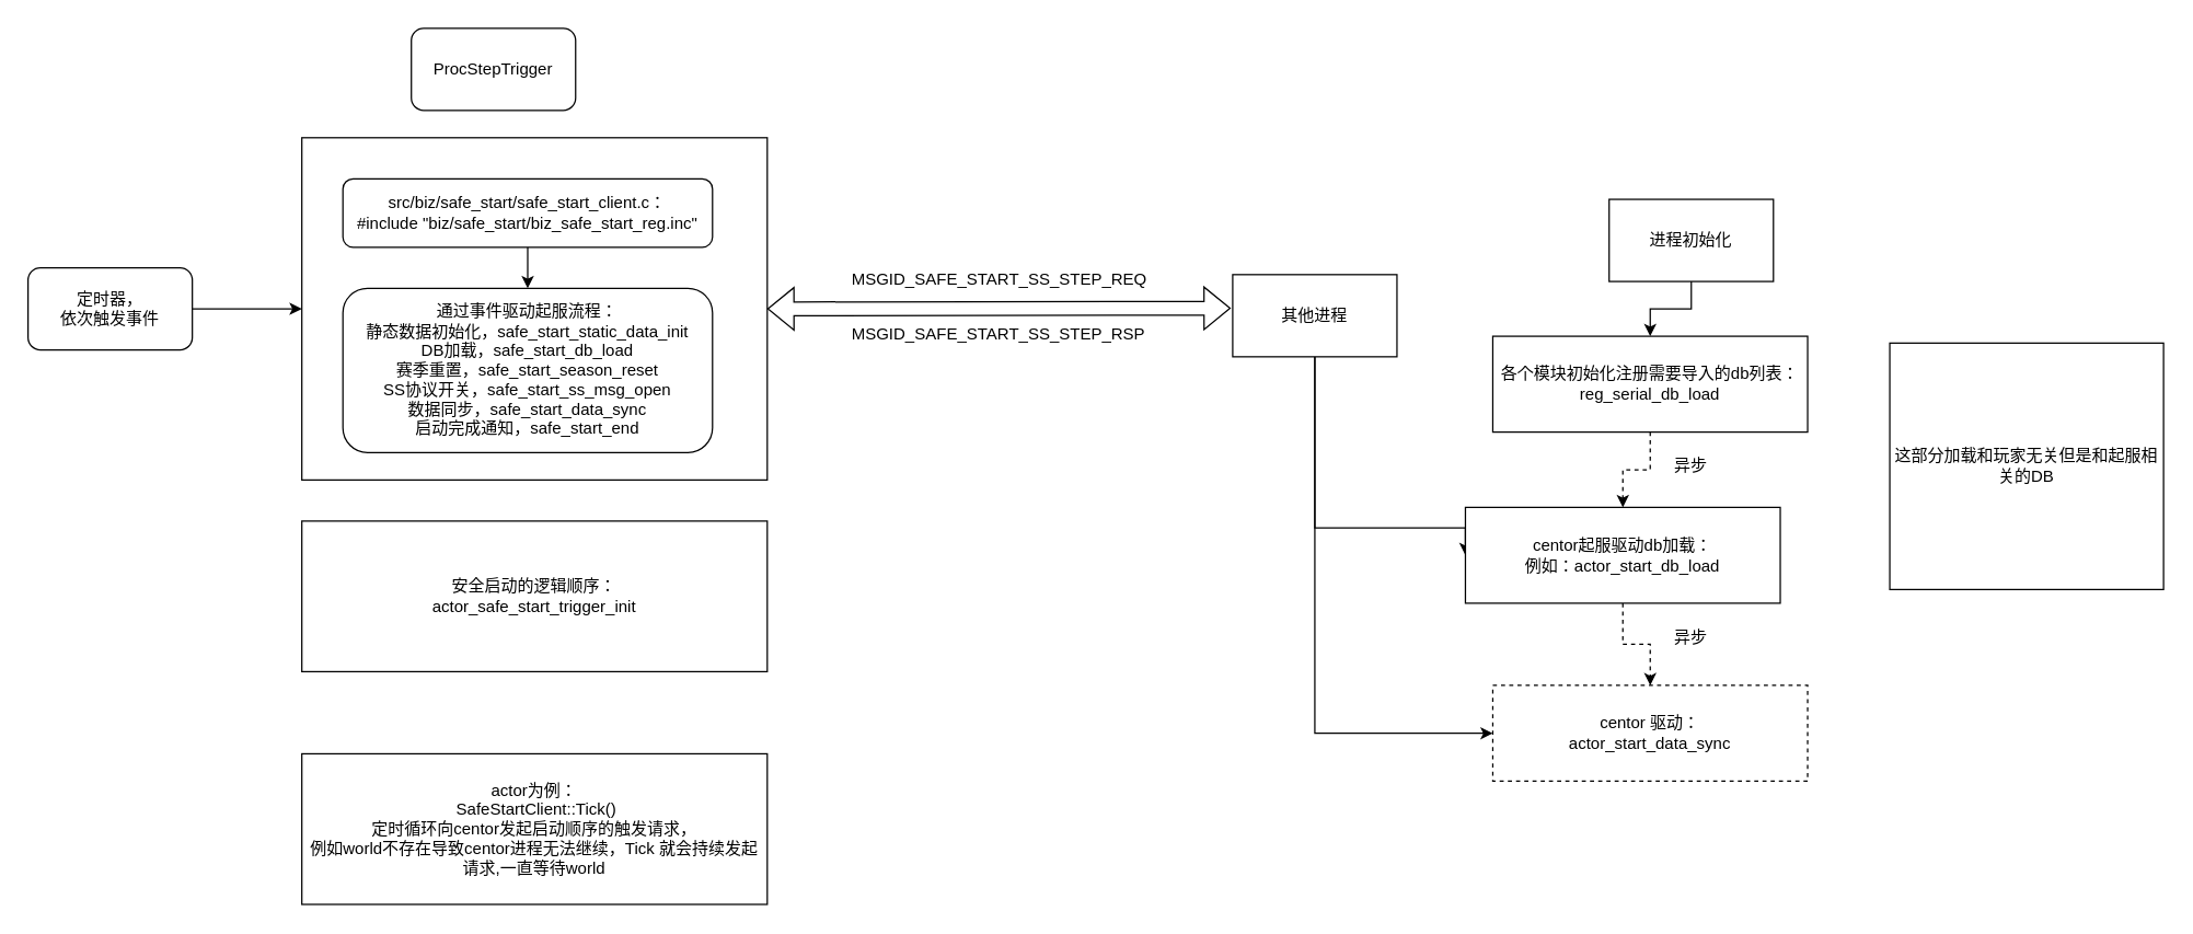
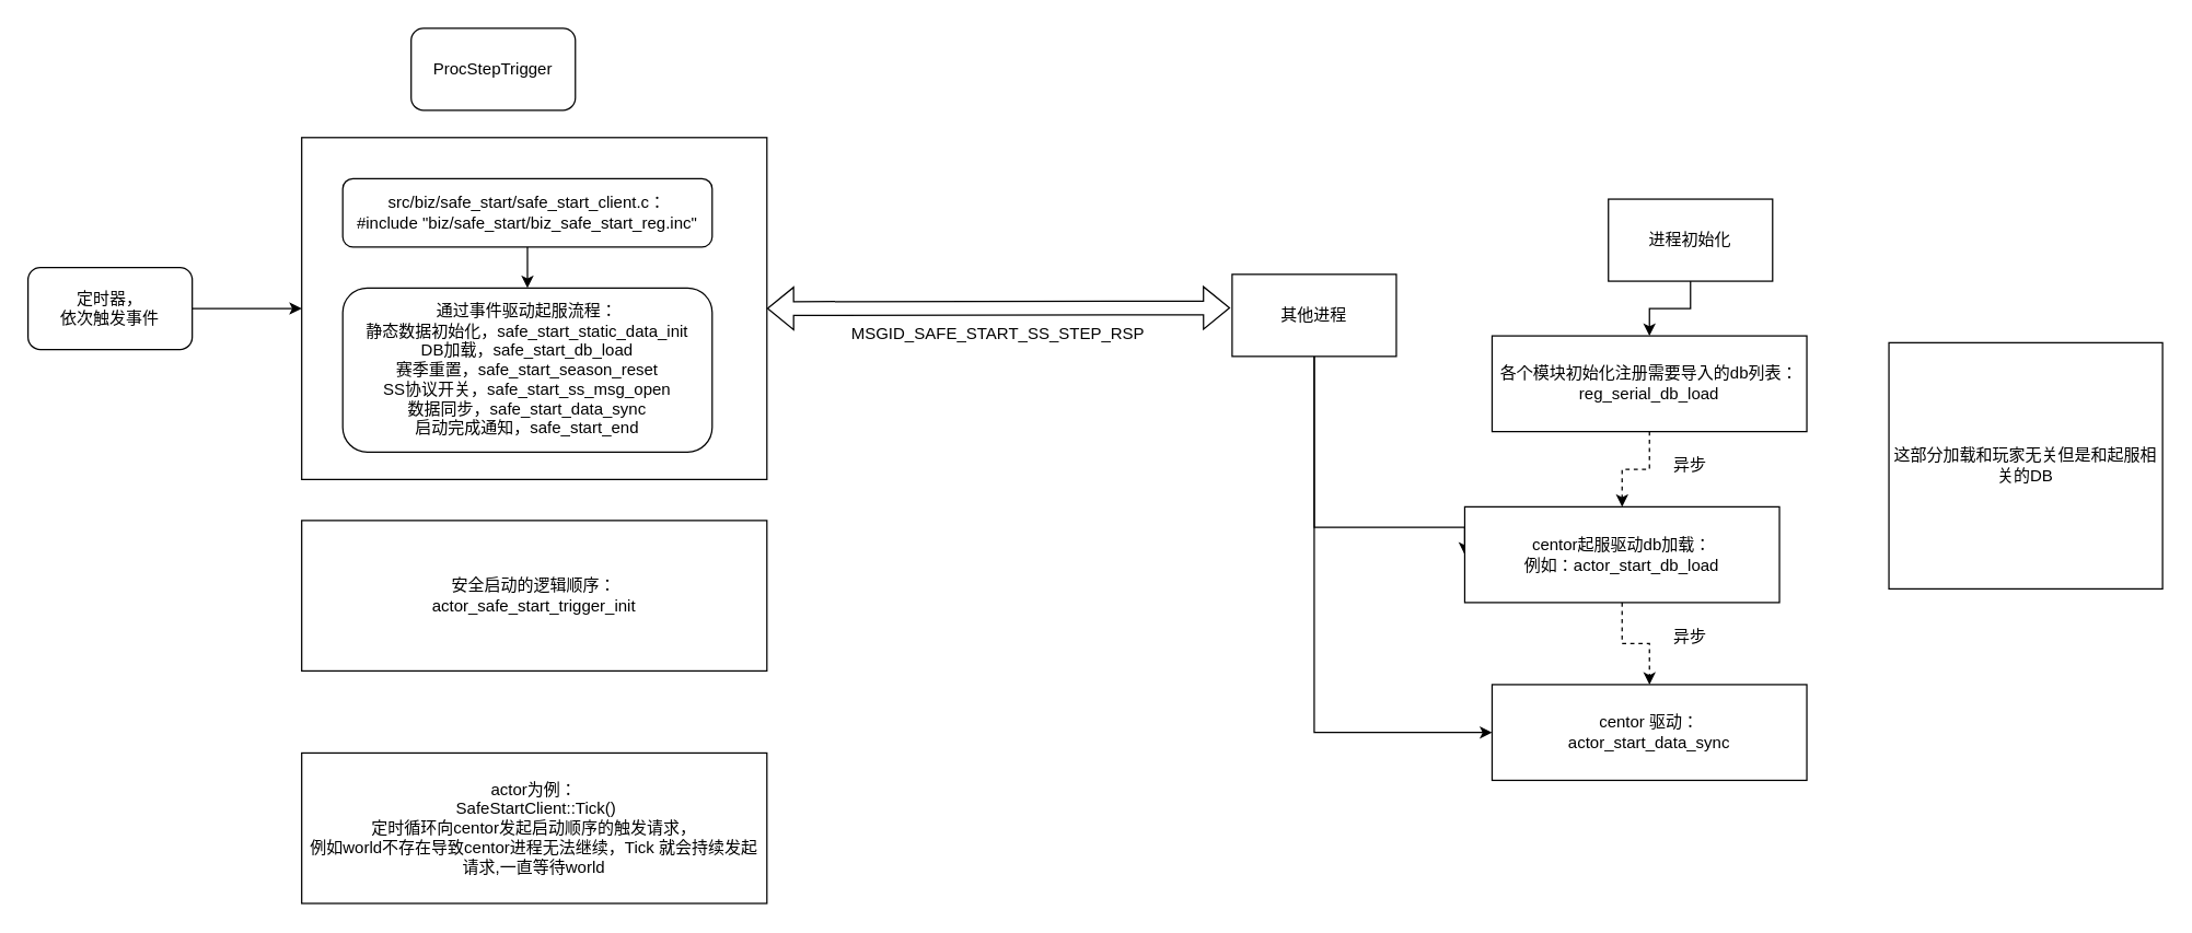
- <mxCell id="14" value="MSGID_SAFE_START_SS_STEP_REQ" style="text;whiteSpace=wrap;" vertex="1" parent="1"><mxGeometry x="620" y="190" width="250" height="20" as="geometry" /></mxCell>
- <mxCell id="24" value="&lt;div&gt;centor 驱动：&lt;/div&gt;actor_start_data_sync" style="rounded=0;whiteSpace=wrap;html=1;dashed=1;" vertex="1" parent="1"><mxGeometry x="1090" y="500" width="230" height="70" as="geometry" /></mxCell>
+ <mxCell id="24" value="&lt;div&gt;centor 驱动：&lt;/div&gt;actor_start_data_sync" style="rounded=0;whiteSpace=wrap;html=1;" vertex="1" parent="1"><mxGeometry x="1090" y="500" width="230" height="70" as="geometry" /></mxCell>
